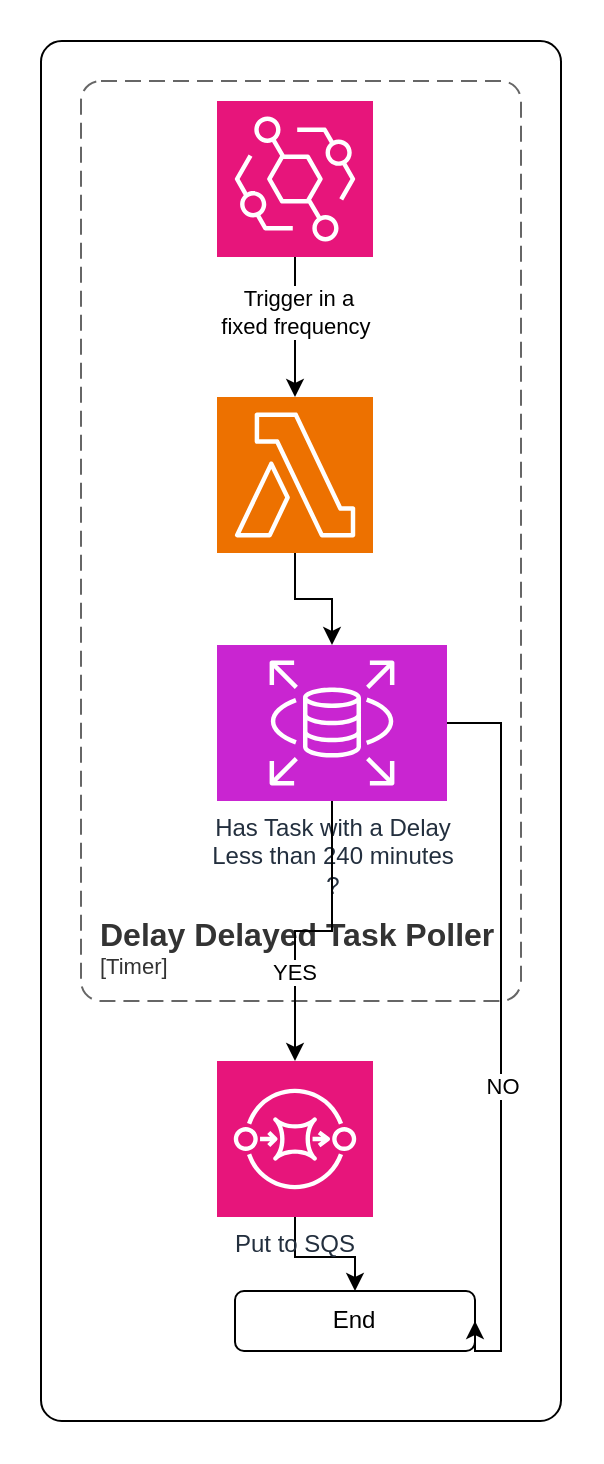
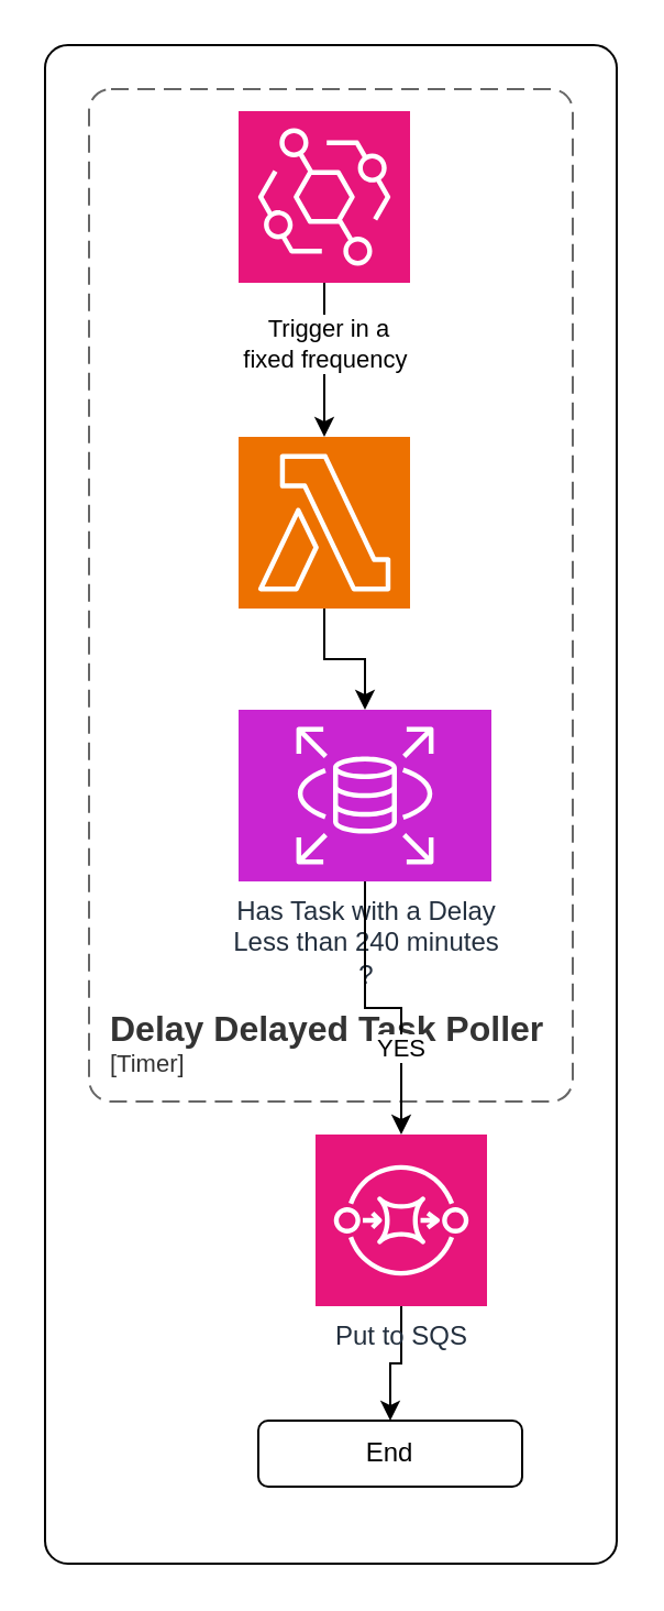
- <mxCell id="8" style="edgeStyle=orthogonalEdgeStyle;rounded=0;orthogonalLoop=1;jettySize=auto;html=1;entryX=1;entryY=0.5;entryDx=0;entryDy=0;" edge="1" parent="1" source="10" target="7"><mxGeometry relative="1" as="geometry"><Array as="points"><mxPoint x="250" y="361" /><mxPoint x="250" y="675" /></Array></mxGeometry></mxCell>
- <mxCell id="9" value="NO" style="edgeLabel;html=1;align=center;verticalAlign=middle;resizable=0;points=[];" vertex="1" connectable="0" parent="8"><mxGeometry x="0.125" relative="1" as="geometry"><mxPoint as="offset" /></mxGeometry></mxCell>
- <mxCell id="4" value="Put to SQS" style="sketch=0;points=[[0,0,0],[0.25,0,0],[0.5,0,0],[0.75,0,0],[1,0,0],[0,1,0],[0.25,1,0],[0.5,1,0],[0.75,1,0],[1,1,0],[0,0.25,0],[0,0.5,0],[0,0.75,0],[1,0.25,0],[1,0.5,0],[1,0.75,0]];outlineConnect=0;fontColor=#232F3E;fillColor=#E7157B;strokeColor=#ffffff;dashed=0;verticalLabelPosition=bottom;verticalAlign=top;align=center;html=1;fontSize=12;fontStyle=0;aspect=fixed;shape=mxgraph.aws4.resourceIcon;resIcon=mxgraph.aws4.sqs;" parent="1" vertex="1"><mxGeometry x="108" y="530" width="78" height="78" as="geometry" /></mxCell>
+ <mxCell id="4" value="Put to SQS" style="sketch=0;points=[[0,0,0],[0.25,0,0],[0.5,0,0],[0.75,0,0],[1,0,0],[0,1,0],[0.25,1,0],[0.5,1,0],[0.75,1,0],[1,1,0],[0,0.25,0],[0,0.5,0],[0,0.75,0],[1,0.25,0],[1,0.5,0],[1,0.75,0]];outlineConnect=0;fontColor=#232F3E;fillColor=#E7157B;strokeColor=#ffffff;dashed=0;verticalLabelPosition=bottom;verticalAlign=top;align=center;html=1;fontSize=12;fontStyle=0;aspect=fixed;shape=mxgraph.aws4.resourceIcon;resIcon=mxgraph.aws4.sqs;" parent="1" vertex="1"><mxGeometry x="143" y="515" width="78" height="78" as="geometry" /></mxCell>
